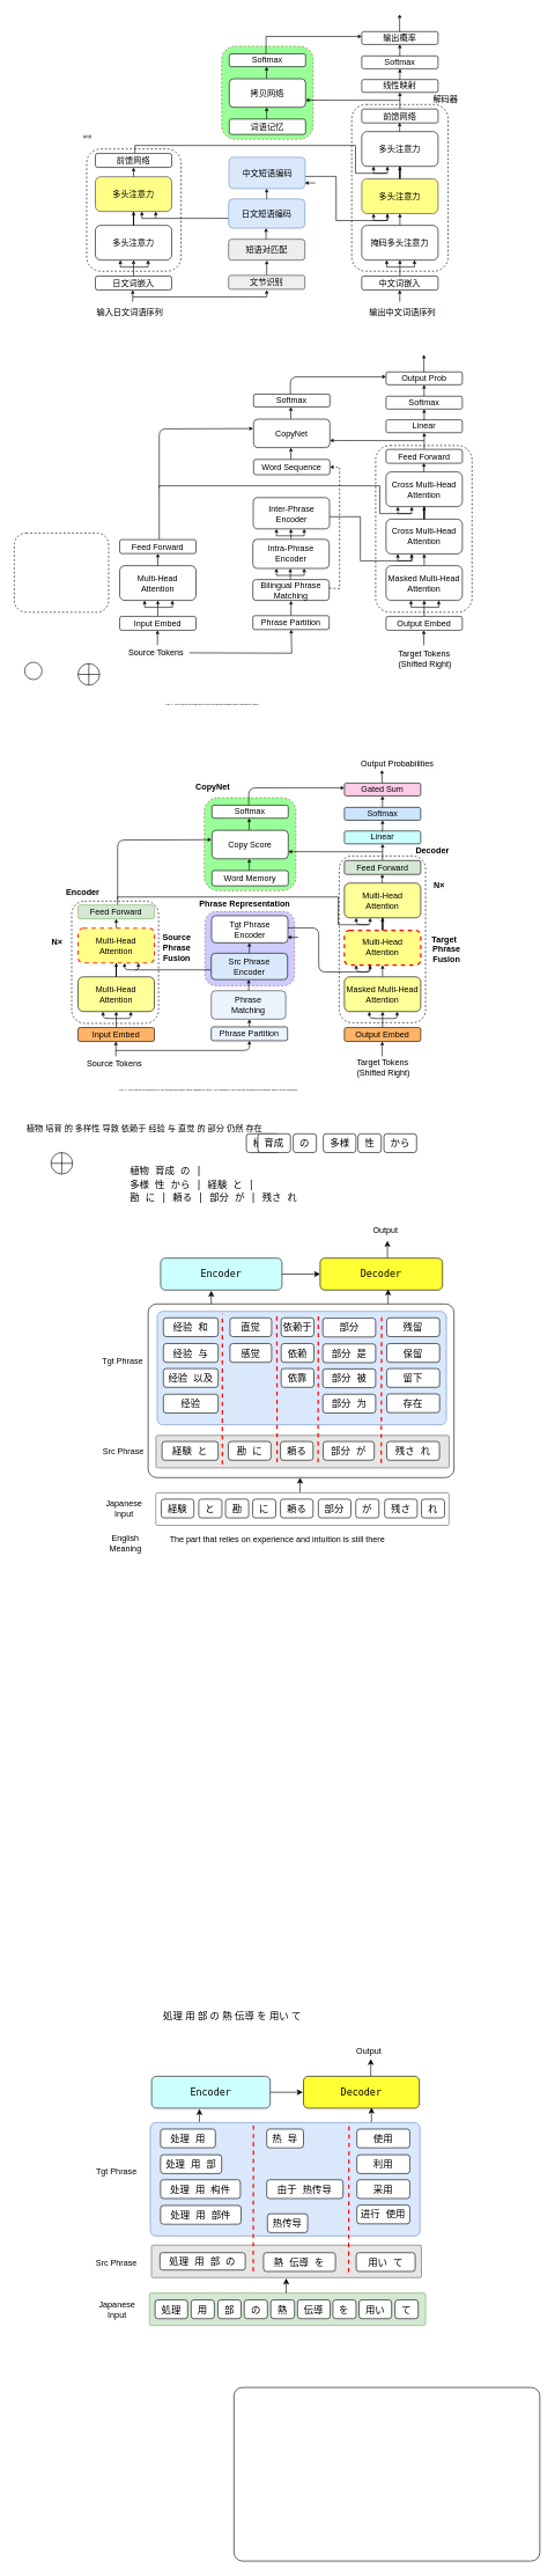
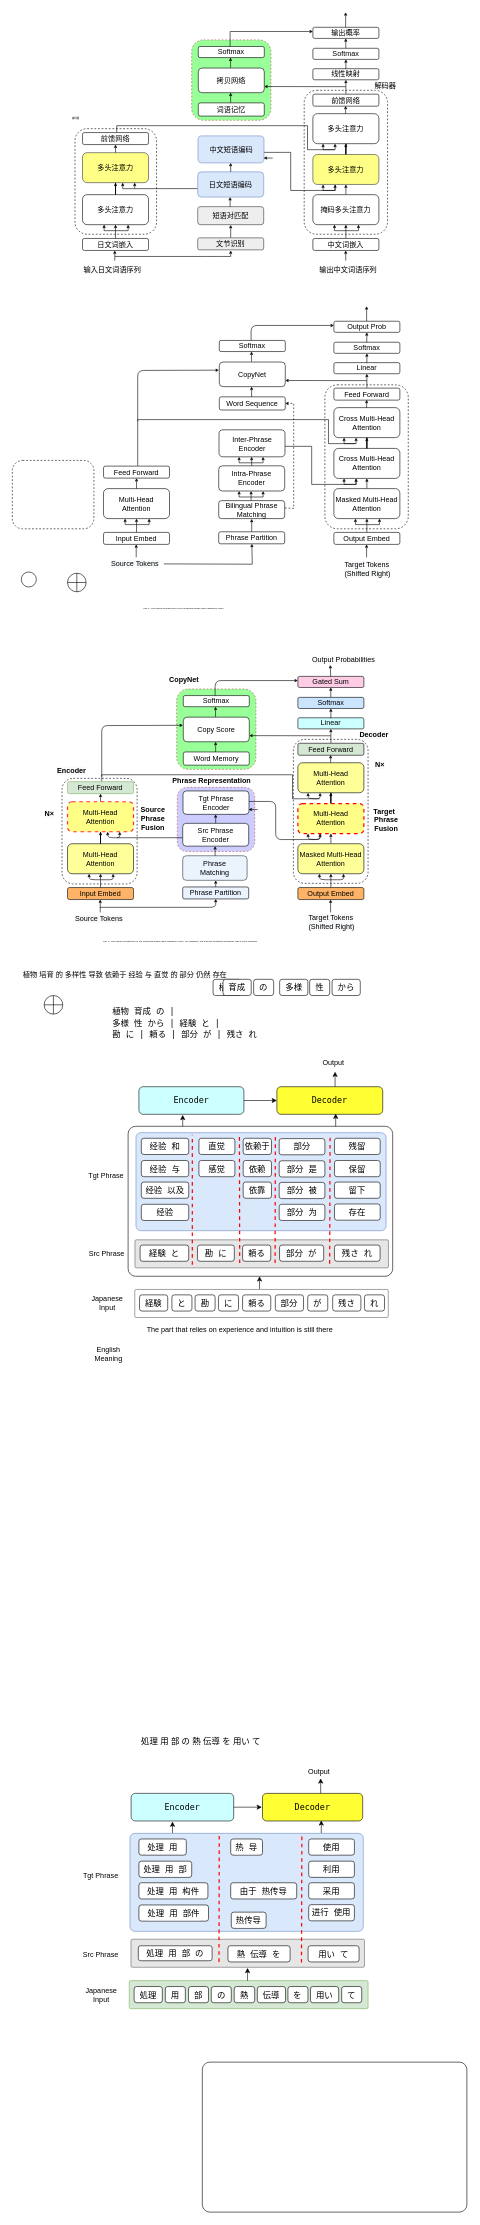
- <mxCell id="70" value="Src Phrase&lt;br&gt;Encoder" style="rounded=1;whiteSpace=wrap;html=1;fillColor=#dae8fc;" parent="1" vertex="1"><mxGeometry x="304" y="1372" width="110" height="38" as="geometry" /></mxCell>
+ <mxCell id="70" value="Src Phrase&lt;br&gt;Encoder" style="rounded=1;whiteSpace=wrap;html=1;" parent="1" vertex="1"><mxGeometry x="304" y="1372" width="110" height="38" as="geometry" /></mxCell>
- <mxCell id="242" value="English&lt;br&gt;Meaning" style="text;html=1;align=center;verticalAlign=middle;resizable=0;points=[];autosize=1;strokeColor=none;fillColor=none;" parent="1" vertex="1"><mxGeometry x="148" y="2201.75" width="64" height="41" as="geometry" /></mxCell>
+ <mxCell id="242" value="English&lt;br&gt;Meaning" style="text;html=1;align=center;verticalAlign=middle;resizable=0;points=[];autosize=1;strokeColor=none;fillColor=none;" parent="1" vertex="1"><mxGeometry x="148" y="2236.75" width="64" height="41" as="geometry" /></mxCell>
